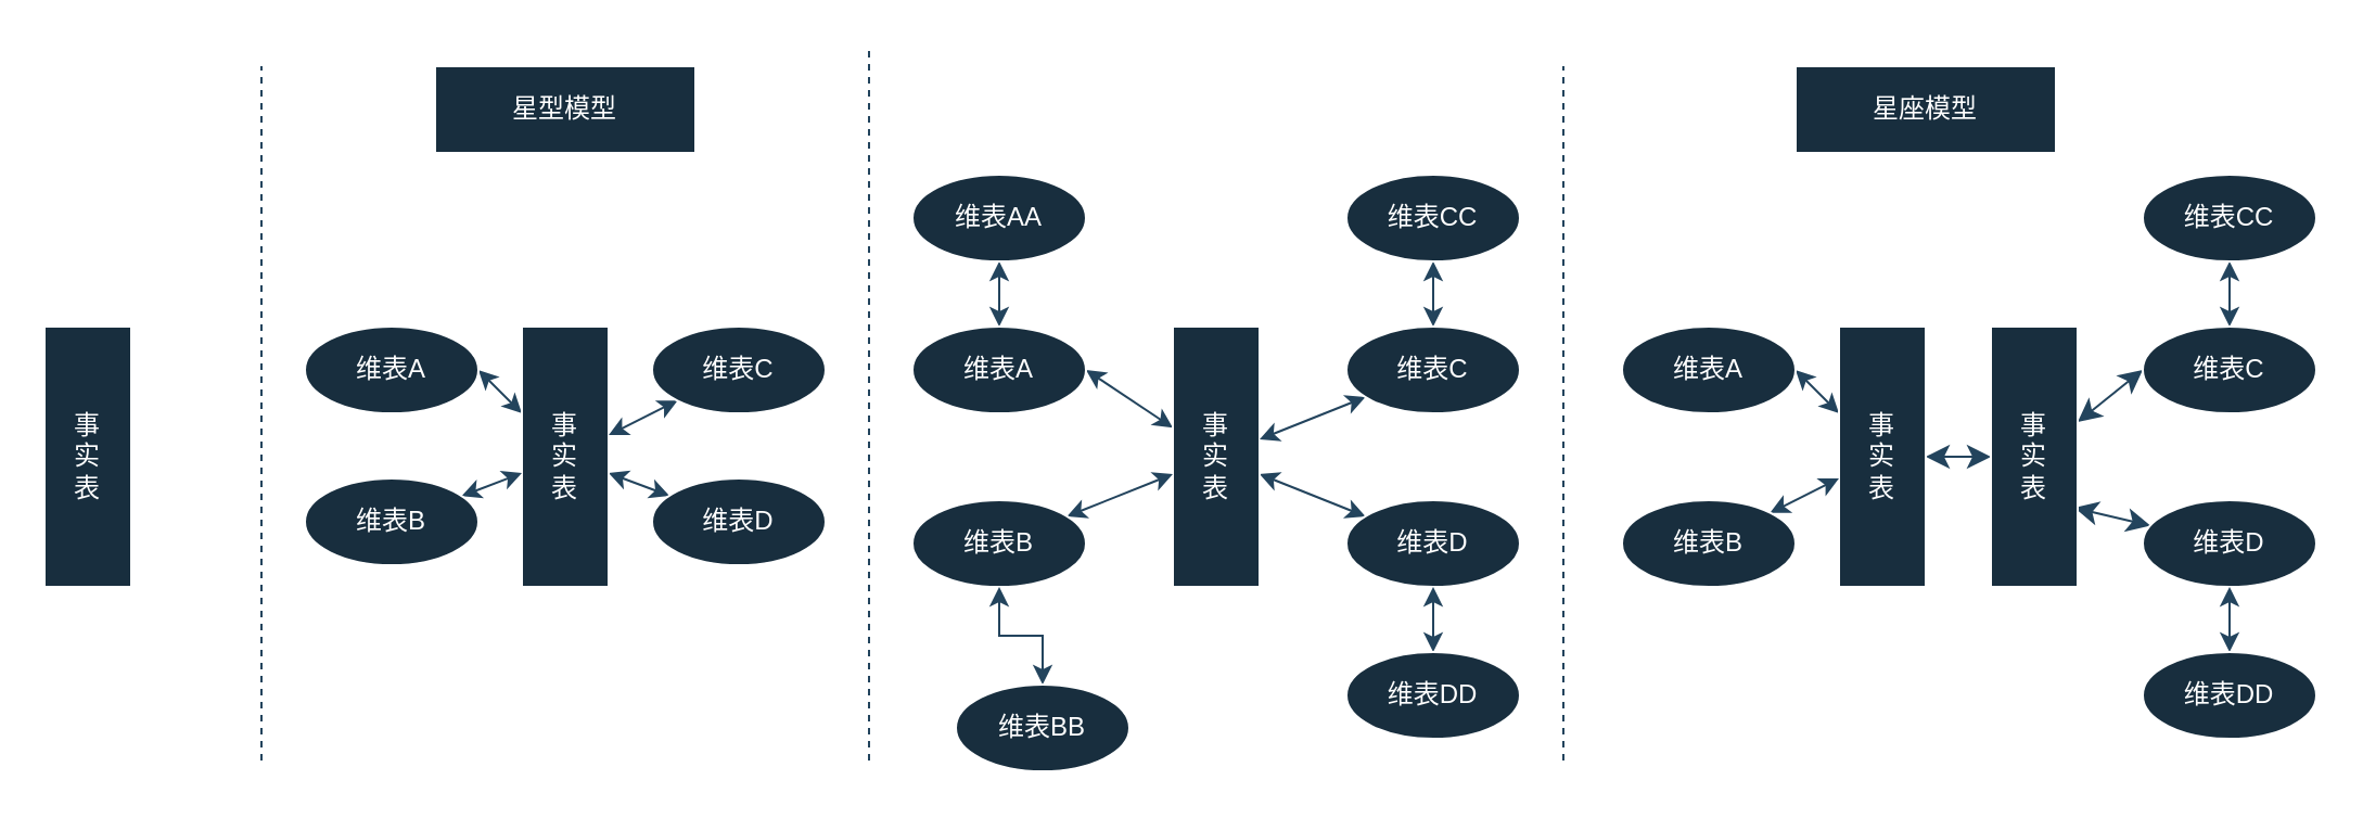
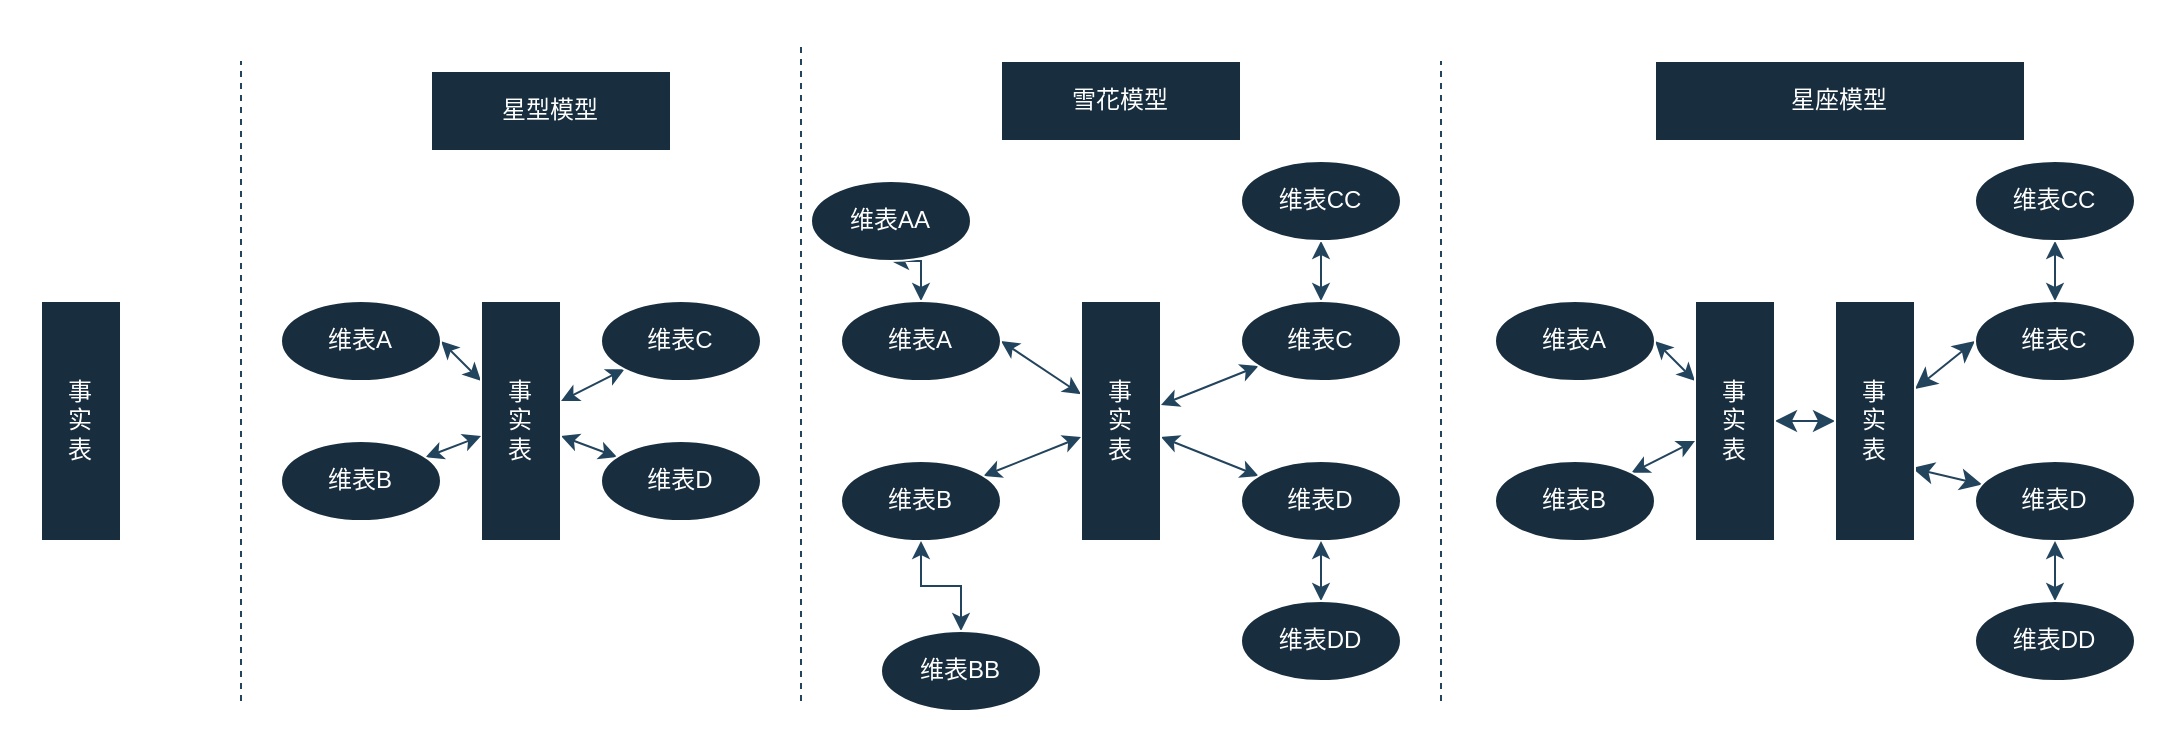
- <mxCell id="13" value="星型模型" style="rounded=0;whiteSpace=wrap;html=1;fillColor=#182E3E;strokeColor=#FFFFFF;labelBackgroundColor=none;fontColor=#FFFFFF;" vertex="1" parent="1"><mxGeometry x="200" y="30" width="120" height="40" as="geometry" /></mxCell>
+ <mxCell id="13" value="星型模型" style="rounded=0;whiteSpace=wrap;html=1;fillColor=#182E3E;strokeColor=#FFFFFF;labelBackgroundColor=none;fontColor=#FFFFFF;" vertex="1" parent="1"><mxGeometry x="215" y="35" width="120" height="40" as="geometry" /></mxCell>
+ <mxCell id="32" value="雪花模型" style="rounded=0;whiteSpace=wrap;html=1;fillColor=#182E3E;strokeColor=#FFFFFF;labelBackgroundColor=none;fontColor=#FFFFFF;" vertex="1" parent="1"><mxGeometry x="500" y="30" width="120" height="40" as="geometry" /></mxCell>
- <mxCell id="34" value="星座模型" style="rounded=0;whiteSpace=wrap;html=1;fillColor=#182E3E;strokeColor=#FFFFFF;labelBackgroundColor=none;fontColor=#FFFFFF;" vertex="1" parent="1"><mxGeometry x="827" y="30" width="120" height="40" as="geometry" /></mxCell>
+ <mxCell id="34" value="星座模型" style="rounded=0;whiteSpace=wrap;html=1;fillColor=#182E3E;strokeColor=#FFFFFF;labelBackgroundColor=none;fontColor=#FFFFFF;" vertex="1" parent="1"><mxGeometry x="827" y="30" width="185" height="40" as="geometry" /></mxCell>
- <mxCell id="26" value="维表AA" style="ellipse;whiteSpace=wrap;html=1;fillColor=#182E3E;strokeColor=#FFFFFF;labelBackgroundColor=none;fontColor=#FFFFFF;" vertex="1" parent="1"><mxGeometry x="420" y="80" width="80" height="40" as="geometry" /></mxCell>
+ <mxCell id="26" value="维表AA" style="ellipse;whiteSpace=wrap;html=1;fillColor=#182E3E;strokeColor=#FFFFFF;labelBackgroundColor=none;fontColor=#FFFFFF;" vertex="1" parent="1"><mxGeometry x="405" y="90" width="80" height="40" as="geometry" /></mxCell>
